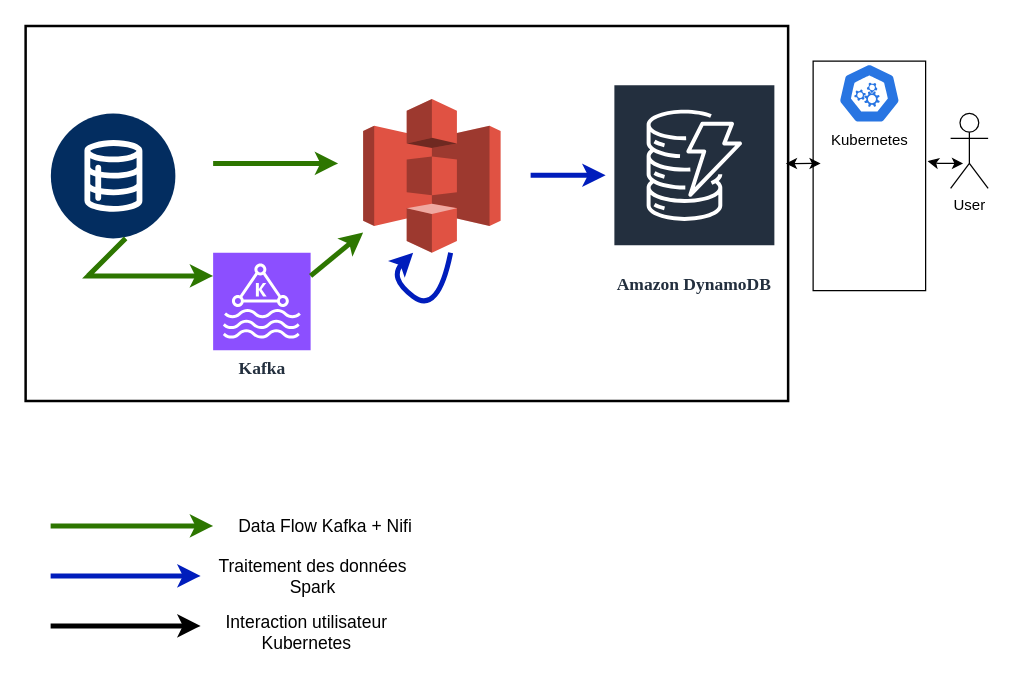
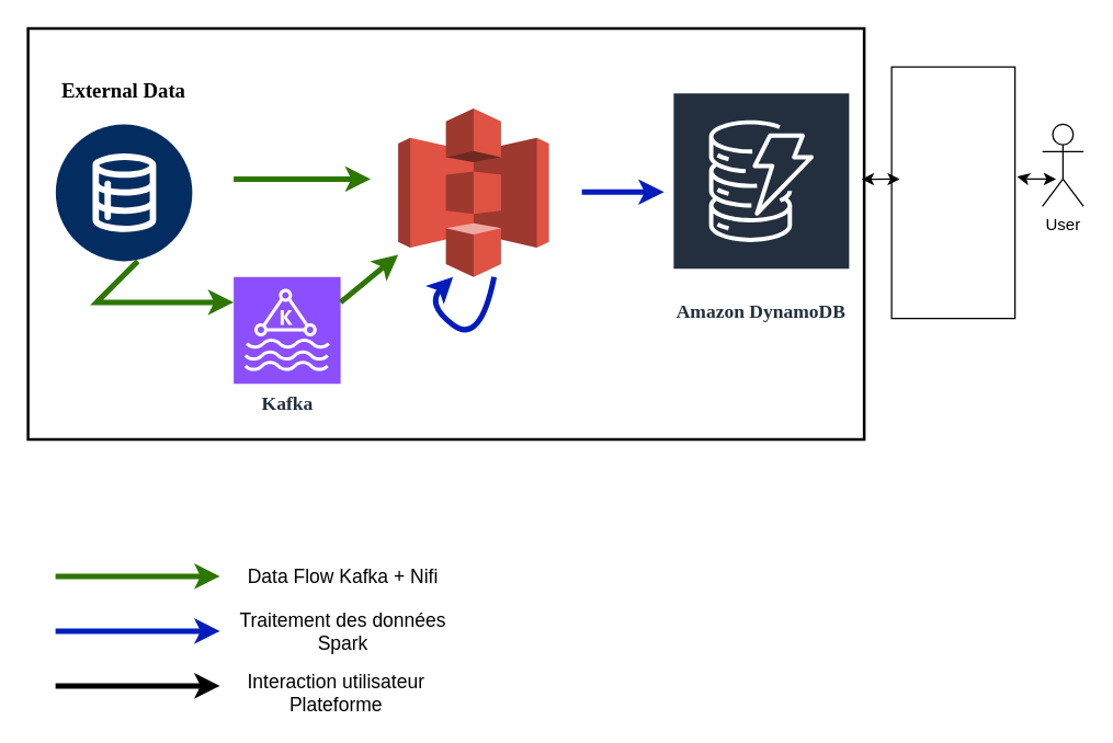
+ <mxCell id="4" value="External Data" style="text;html=1;strokeColor=none;fillColor=none;align=center;verticalAlign=middle;whiteSpace=wrap;rounded=0;fontFamily=Comic Sans MS;fontStyle=1;fontSize=15;" vertex="1" parent="1"><mxGeometry x="30" y="50" width="120" height="30" as="geometry" /></mxCell>
- <mxCell id="20" value="Kubernetes" style="sketch=0;html=1;dashed=0;whitespace=wrap;fillColor=#2875E2;strokeColor=#ffffff;points=[[0.005,0.63,0],[0.1,0.2,0],[0.9,0.2,0],[0.5,0,0],[0.995,0.63,0],[0.72,0.99,0],[0.5,1,0],[0.28,0.99,0]];verticalLabelPosition=bottom;align=center;verticalAlign=top;shape=mxgraph.kubernetes.icon;prIcon=master" vertex="1" parent="1"><mxGeometry x="670" y="50" width="50" height="48" as="geometry" /></mxCell>
- <mxCell id="8" value="Data Flow Kafka + Nifi" style="text;html=1;strokeColor=none;fillColor=none;align=center;verticalAlign=middle;whiteSpace=wrap;rounded=0;fontSize=14;" vertex="1" parent="1"><mxGeometry x="170" y="405" width="180" height="30" as="geometry" /></mxCell>
+ <mxCell id="8" value="Data Flow Kafka + Nifi" style="text;html=1;strokeColor=none;fillColor=none;align=center;verticalAlign=middle;whiteSpace=wrap;rounded=0;fontSize=14;" vertex="1" parent="1"><mxGeometry x="160" y="405" width="180" height="30" as="geometry" /></mxCell>
- <mxCell id="19" value="Interaction utilisateur Kubernetes" style="text;html=1;strokeColor=none;fillColor=none;align=center;verticalAlign=middle;whiteSpace=wrap;rounded=0;fontStyle=0;fontSize=14;" vertex="1" parent="1"><mxGeometry x="160" y="490" width="170" height="30" as="geometry" /></mxCell>
+ <mxCell id="19" value="Interaction utilisateur Plateforme" style="text;html=1;strokeColor=none;fillColor=none;align=center;verticalAlign=middle;whiteSpace=wrap;rounded=0;fontStyle=0;fontSize=14;" vertex="1" parent="1"><mxGeometry x="160" y="490" width="170" height="30" as="geometry" /></mxCell>
